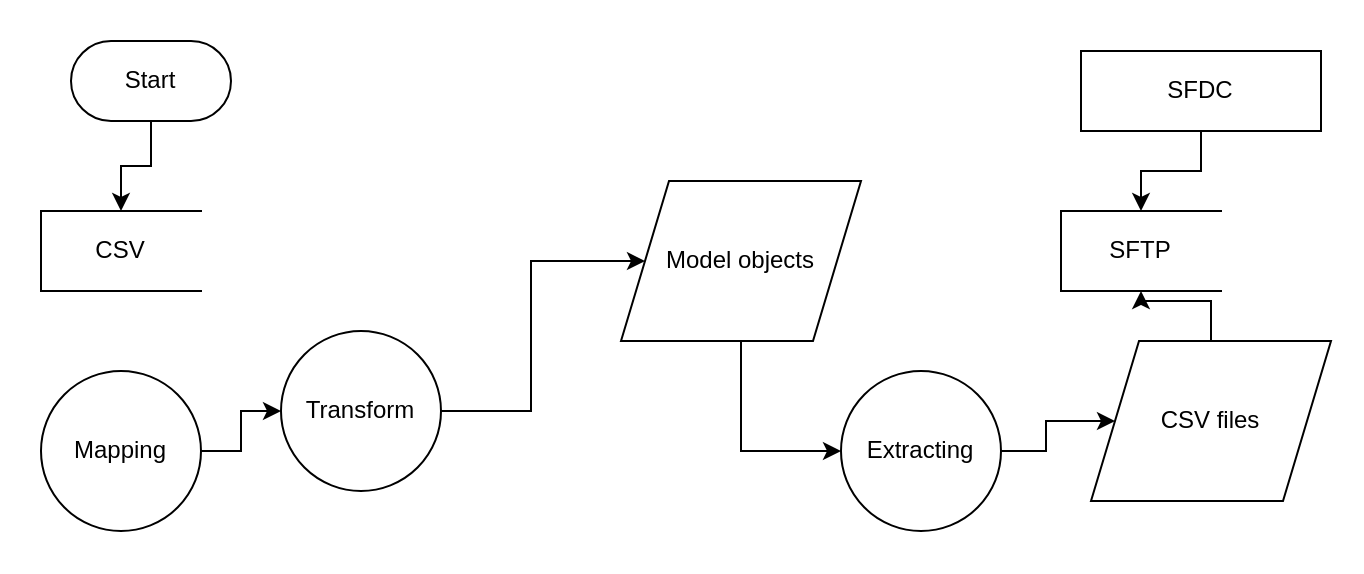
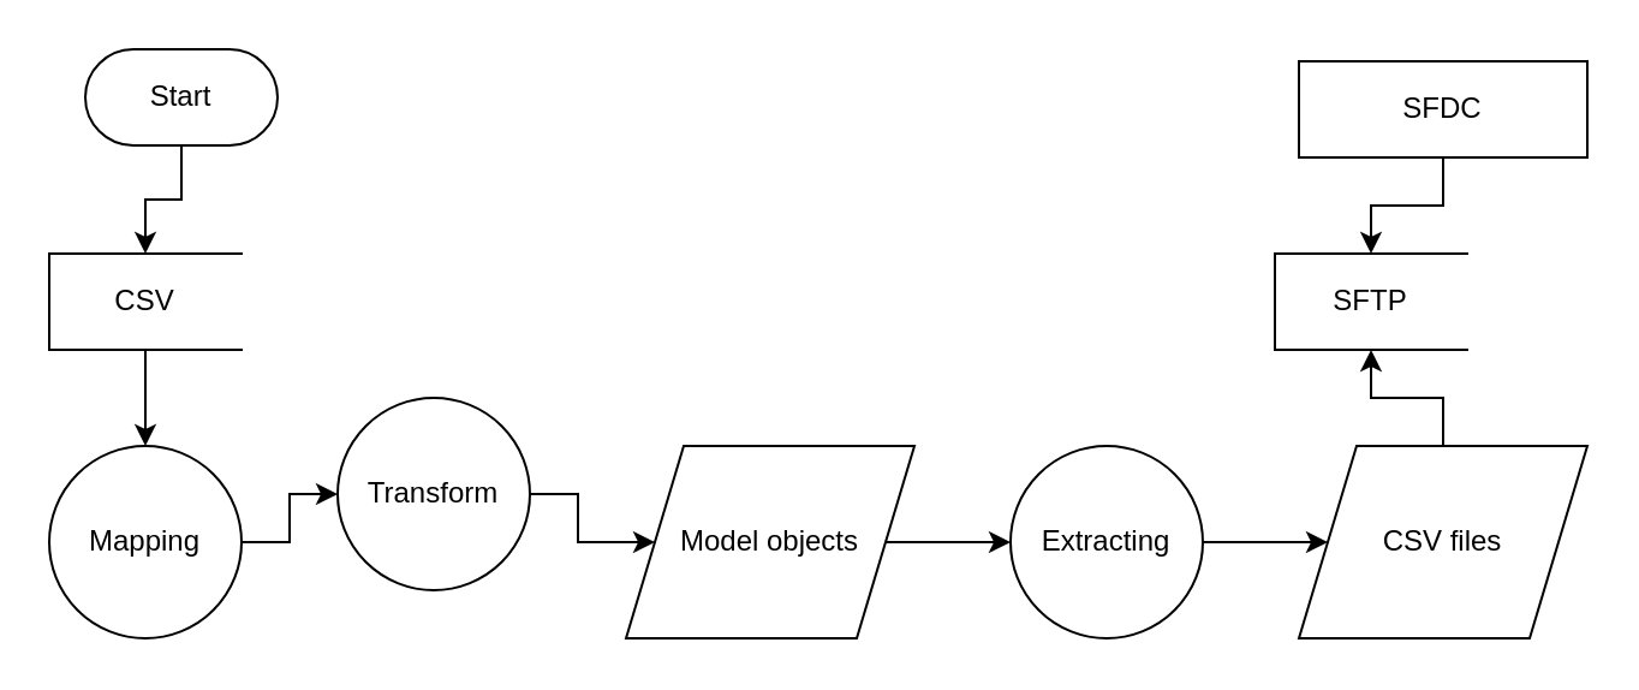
- <mxCell id="10" value="Model objects" style="shape=parallelogram;perimeter=parallelogramPerimeter;whiteSpace=wrap;html=1;dashed=0;" vertex="1" parent="1"><mxGeometry x="310" y="90" width="120" height="80" as="geometry" /></mxCell>
+ <mxCell id="10" value="Model objects" style="shape=parallelogram;perimeter=parallelogramPerimeter;whiteSpace=wrap;html=1;dashed=0;" vertex="1" parent="1"><mxGeometry x="260" y="185" width="120" height="80" as="geometry" /></mxCell>
+ <mxCell id="7" style="edgeStyle=orthogonalEdgeStyle;rounded=0;orthogonalLoop=1;jettySize=auto;html=1;entryX=0.5;entryY=0;entryDx=0;entryDy=0;" edge="1" parent="1" source="8" target="5"><mxGeometry relative="1" as="geometry" /></mxCell>
- <mxCell id="16" value="CSV files" style="shape=parallelogram;perimeter=parallelogramPerimeter;whiteSpace=wrap;html=1;dashed=0;" vertex="1" parent="1"><mxGeometry x="545" y="170" width="120" height="80" as="geometry" /></mxCell>
+ <mxCell id="16" value="CSV files" style="shape=parallelogram;perimeter=parallelogramPerimeter;whiteSpace=wrap;html=1;dashed=0;" vertex="1" parent="1"><mxGeometry x="540" y="185" width="120" height="80" as="geometry" /></mxCell>
